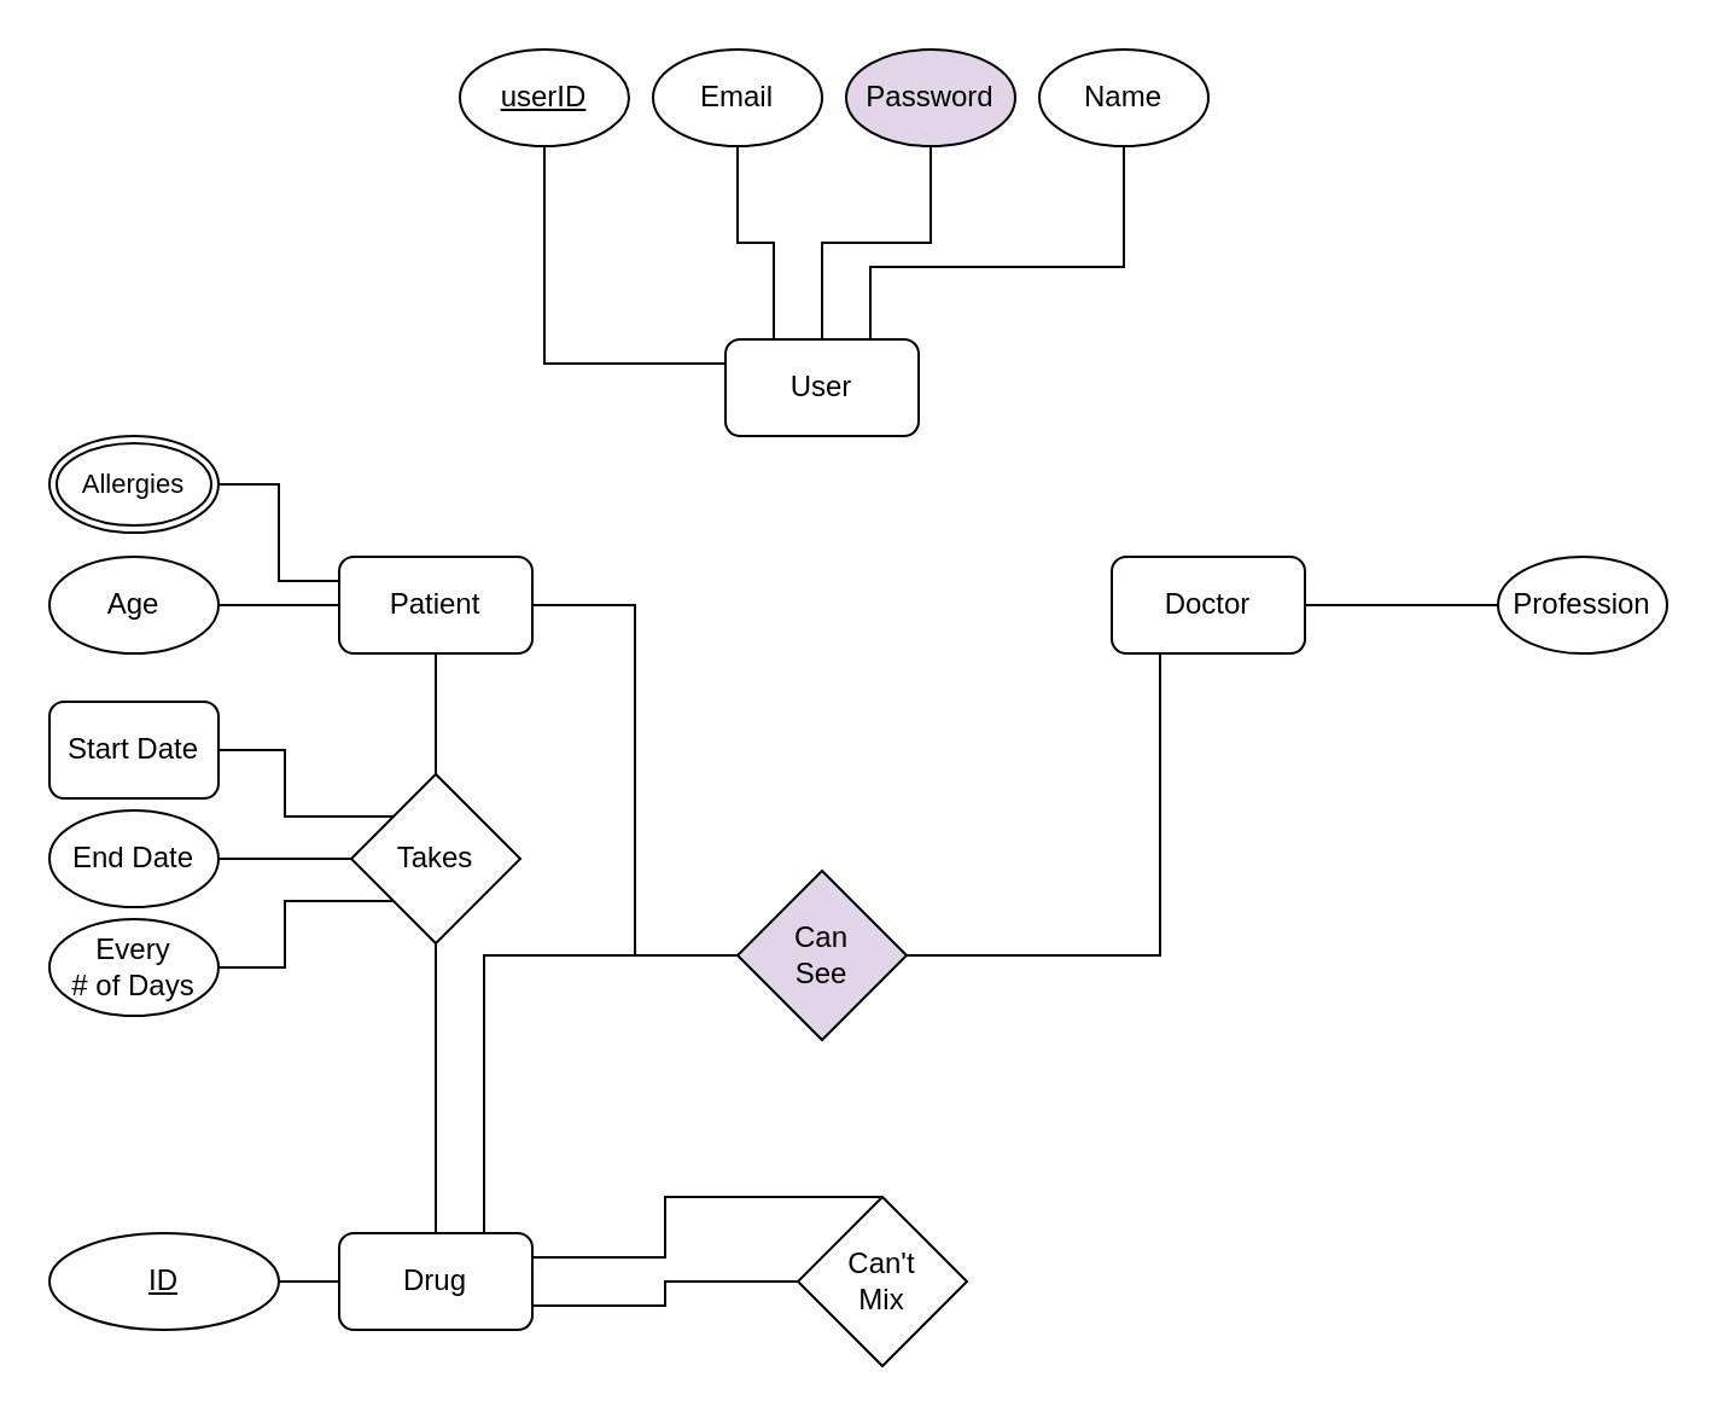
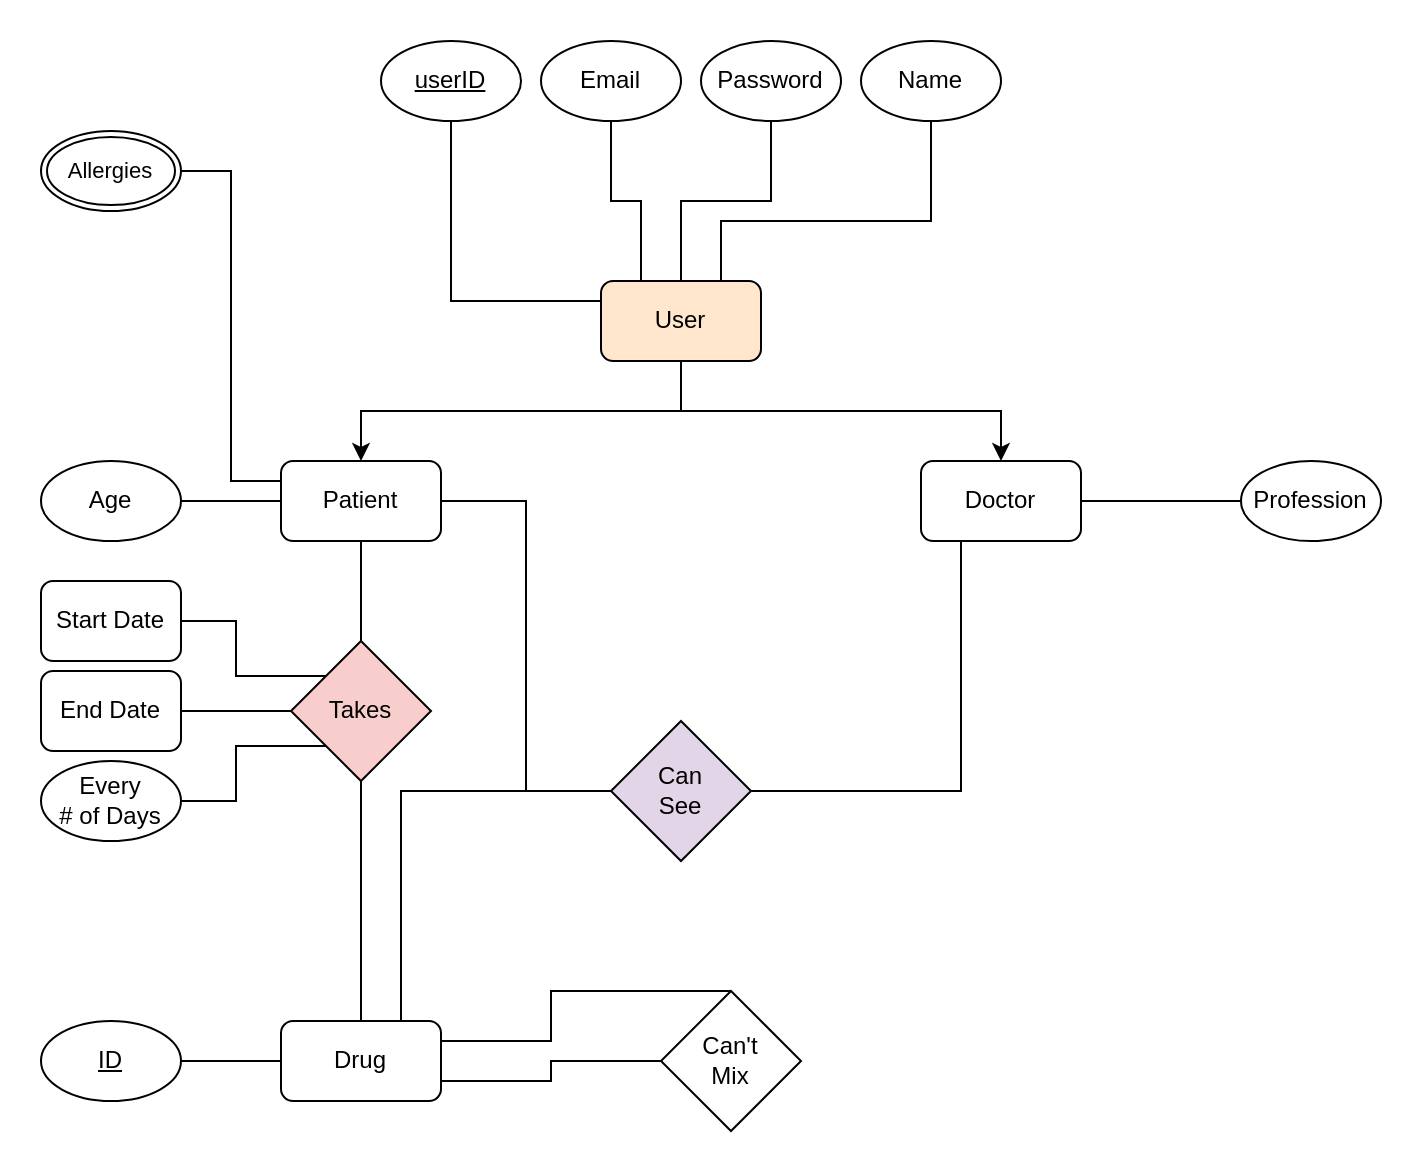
- <mxCell id="13" value="Password" style="ellipse;whiteSpace=wrap;html=1;fillColor=#e1d5e7;" vertex="1" parent="1"><mxGeometry x="350" y="20" width="70" height="40" as="geometry" /></mxCell>
+ <mxCell id="13" value="Password" style="ellipse;whiteSpace=wrap;html=1;" vertex="1" parent="1"><mxGeometry x="350" y="20" width="70" height="40" as="geometry" /></mxCell>
- <mxCell id="4" value="User" style="rounded=1;whiteSpace=wrap;html=1;" vertex="1" parent="1"><mxGeometry x="300" y="140" width="80" height="40" as="geometry" /></mxCell>
+ <mxCell id="4" value="User" style="rounded=1;whiteSpace=wrap;html=1;fillColor=#ffe6cc;" vertex="1" parent="1"><mxGeometry x="300" y="140" width="80" height="40" as="geometry" /></mxCell>
- <mxCell id="37" value="Allergies" style="ellipse;shape=doubleEllipse;margin=3;whiteSpace=wrap;html=1;align=center;fontFamily=Helvetica;fontSize=11;fontColor=default;labelBackgroundColor=default;" vertex="1" parent="1"><mxGeometry x="20" y="180" width="70" height="40" as="geometry" /></mxCell>
+ <mxCell id="37" value="Allergies" style="ellipse;shape=doubleEllipse;margin=3;whiteSpace=wrap;html=1;align=center;fontFamily=Helvetica;fontSize=11;fontColor=default;labelBackgroundColor=default;" vertex="1" parent="1"><mxGeometry x="20" y="65" width="70" height="40" as="geometry" /></mxCell>
+ <mxCell id="2" style="edgeStyle=orthogonalEdgeStyle;rounded=0;orthogonalLoop=1;jettySize=auto;html=1;exitX=0.5;exitY=1;exitDx=0;exitDy=0;entryX=0.5;entryY=0;entryDx=0;entryDy=0;" edge="1" parent="1" source="4" target="5"><mxGeometry relative="1" as="geometry" /></mxCell>
+ <mxCell id="3" style="edgeStyle=orthogonalEdgeStyle;rounded=0;orthogonalLoop=1;jettySize=auto;html=1;exitX=0.5;exitY=1;exitDx=0;exitDy=0;entryX=0.5;entryY=0;entryDx=0;entryDy=0;" edge="1" parent="1" source="4" target="7"><mxGeometry relative="1" as="geometry" /></mxCell>
- <mxCell id="32" value="End Date" style="ellipse;whiteSpace=wrap;html=1;" vertex="1" parent="1"><mxGeometry x="20" y="335" width="70" height="40" as="geometry" /></mxCell>
+ <mxCell id="32" value="End Date" style="whiteSpace=wrap;html=1;rounded=1;" vertex="1" parent="1"><mxGeometry x="20" y="335" width="70" height="40" as="geometry" /></mxCell>
- <mxCell id="28" value="Takes" style="rhombus;whiteSpace=wrap;html=1;" vertex="1" parent="1"><mxGeometry x="145" y="320" width="70" height="70" as="geometry" /></mxCell>
+ <mxCell id="28" value="Takes" style="rhombus;whiteSpace=wrap;html=1;fillColor=#f8cecc;" vertex="1" parent="1"><mxGeometry x="145" y="320" width="70" height="70" as="geometry" /></mxCell>
- <mxCell id="21" value="&lt;u&gt;ID&lt;/u&gt;" style="ellipse;whiteSpace=wrap;html=1;" vertex="1" parent="1"><mxGeometry x="20" y="510" width="95" height="40" as="geometry" /></mxCell>
+ <mxCell id="21" value="&lt;u&gt;ID&lt;/u&gt;" style="ellipse;whiteSpace=wrap;html=1;" vertex="1" parent="1"><mxGeometry x="20" y="510" width="70" height="40" as="geometry" /></mxCell>
